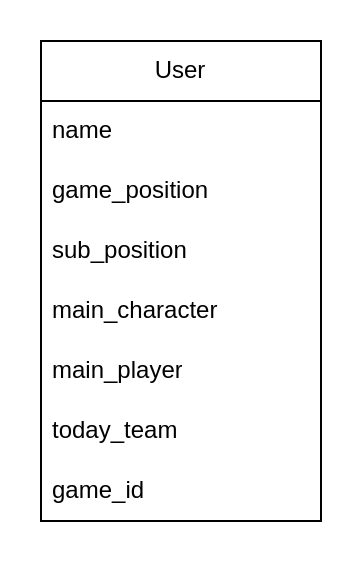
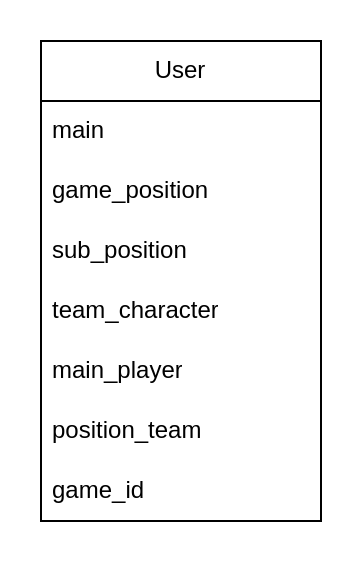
- <mxCell id="3" value="name" style="text;strokeColor=none;fillColor=none;align=left;verticalAlign=middle;spacingLeft=4;spacingRight=4;overflow=hidden;points=[[0,0.5],[1,0.5]];portConstraint=eastwest;rotatable=0;whiteSpace=wrap;html=1;" vertex="1" parent="2"><mxGeometry y="30" width="140" height="30" as="geometry" /></mxCell>
+ <mxCell id="3" value="main" style="text;strokeColor=none;fillColor=none;align=left;verticalAlign=middle;spacingLeft=4;spacingRight=4;overflow=hidden;points=[[0,0.5],[1,0.5]];portConstraint=eastwest;rotatable=0;whiteSpace=wrap;html=1;" vertex="1" parent="2"><mxGeometry y="30" width="140" height="30" as="geometry" /></mxCell>
- <mxCell id="6" value="main_character" style="text;strokeColor=none;fillColor=none;align=left;verticalAlign=middle;spacingLeft=4;spacingRight=4;overflow=hidden;points=[[0,0.5],[1,0.5]];portConstraint=eastwest;rotatable=0;whiteSpace=wrap;html=1;" vertex="1" parent="2"><mxGeometry y="120" width="140" height="30" as="geometry" /></mxCell>
+ <mxCell id="6" value="team_character" style="text;strokeColor=none;fillColor=none;align=left;verticalAlign=middle;spacingLeft=4;spacingRight=4;overflow=hidden;points=[[0,0.5],[1,0.5]];portConstraint=eastwest;rotatable=0;whiteSpace=wrap;html=1;" vertex="1" parent="2"><mxGeometry y="120" width="140" height="30" as="geometry" /></mxCell>
- <mxCell id="8" value="today_team" style="text;strokeColor=none;fillColor=none;align=left;verticalAlign=middle;spacingLeft=4;spacingRight=4;overflow=hidden;points=[[0,0.5],[1,0.5]];portConstraint=eastwest;rotatable=0;whiteSpace=wrap;html=1;" vertex="1" parent="2"><mxGeometry y="180" width="140" height="30" as="geometry" /></mxCell>
+ <mxCell id="8" value="position_team" style="text;strokeColor=none;fillColor=none;align=left;verticalAlign=middle;spacingLeft=4;spacingRight=4;overflow=hidden;points=[[0,0.5],[1,0.5]];portConstraint=eastwest;rotatable=0;whiteSpace=wrap;html=1;" vertex="1" parent="2"><mxGeometry y="180" width="140" height="30" as="geometry" /></mxCell>
